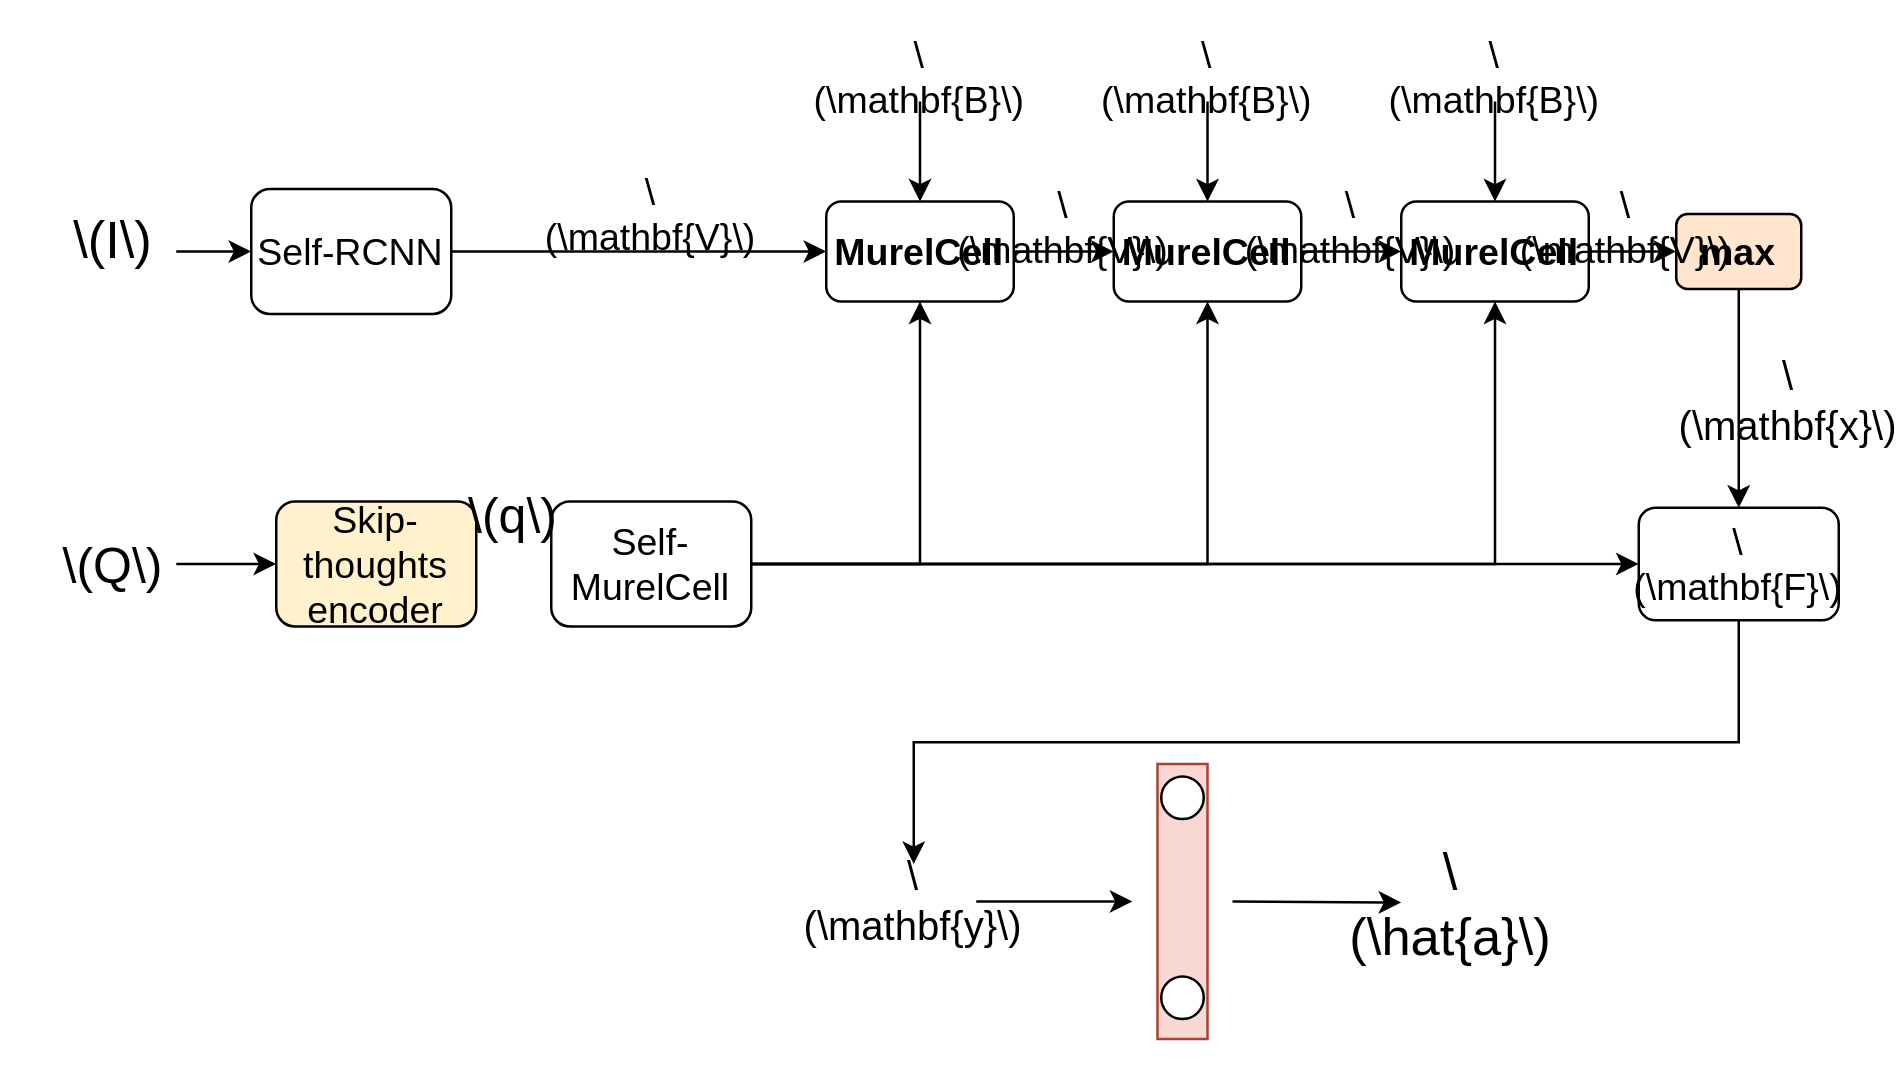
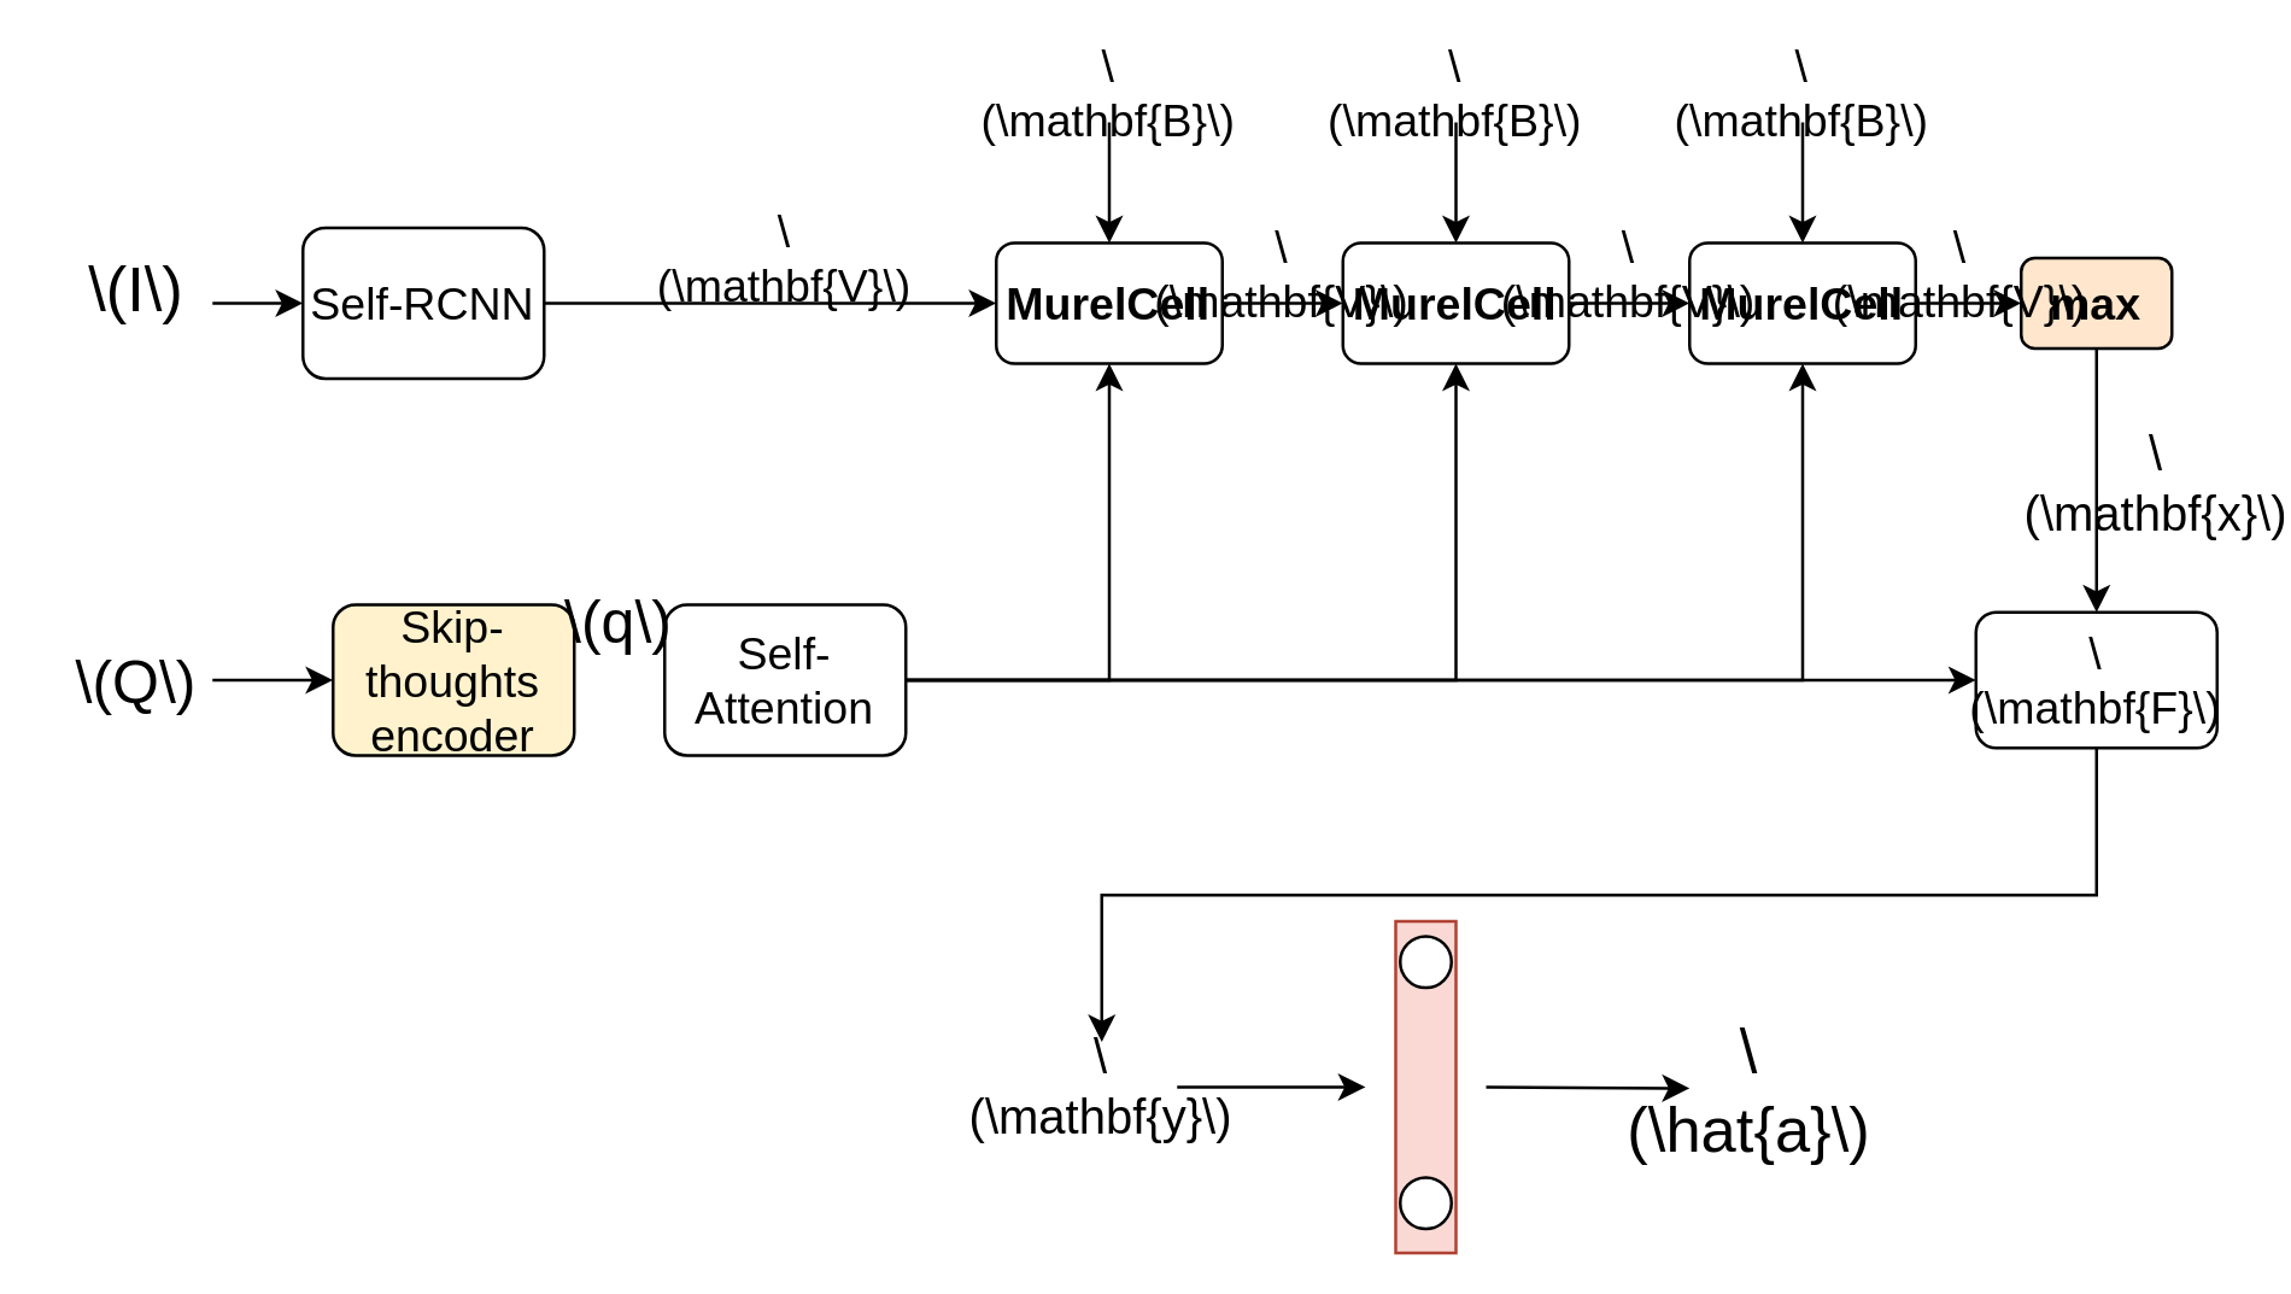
- <mxCell id="13" value="Self-MurelCell" style="rounded=1;whiteSpace=wrap;html=1;fontSize=15;" parent="1" vertex="1"><mxGeometry x="220" y="200" width="80" height="50" as="geometry" /></mxCell>
+ <mxCell id="13" value="Self-Attention" style="rounded=1;whiteSpace=wrap;html=1;fontSize=15;" parent="1" vertex="1"><mxGeometry x="220" y="200" width="80" height="50" as="geometry" /></mxCell>
